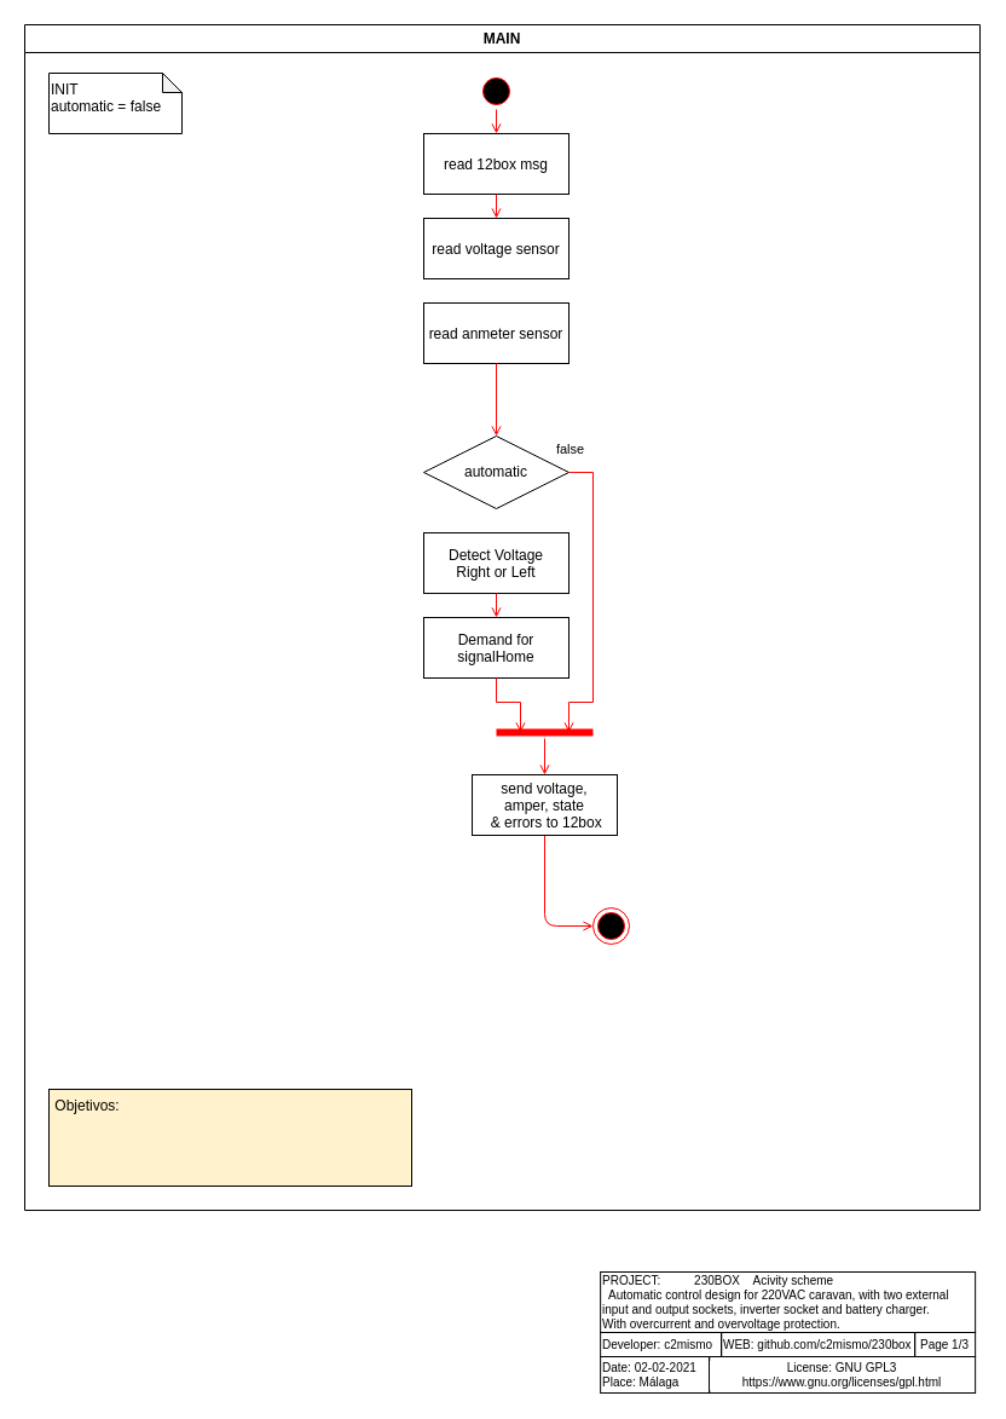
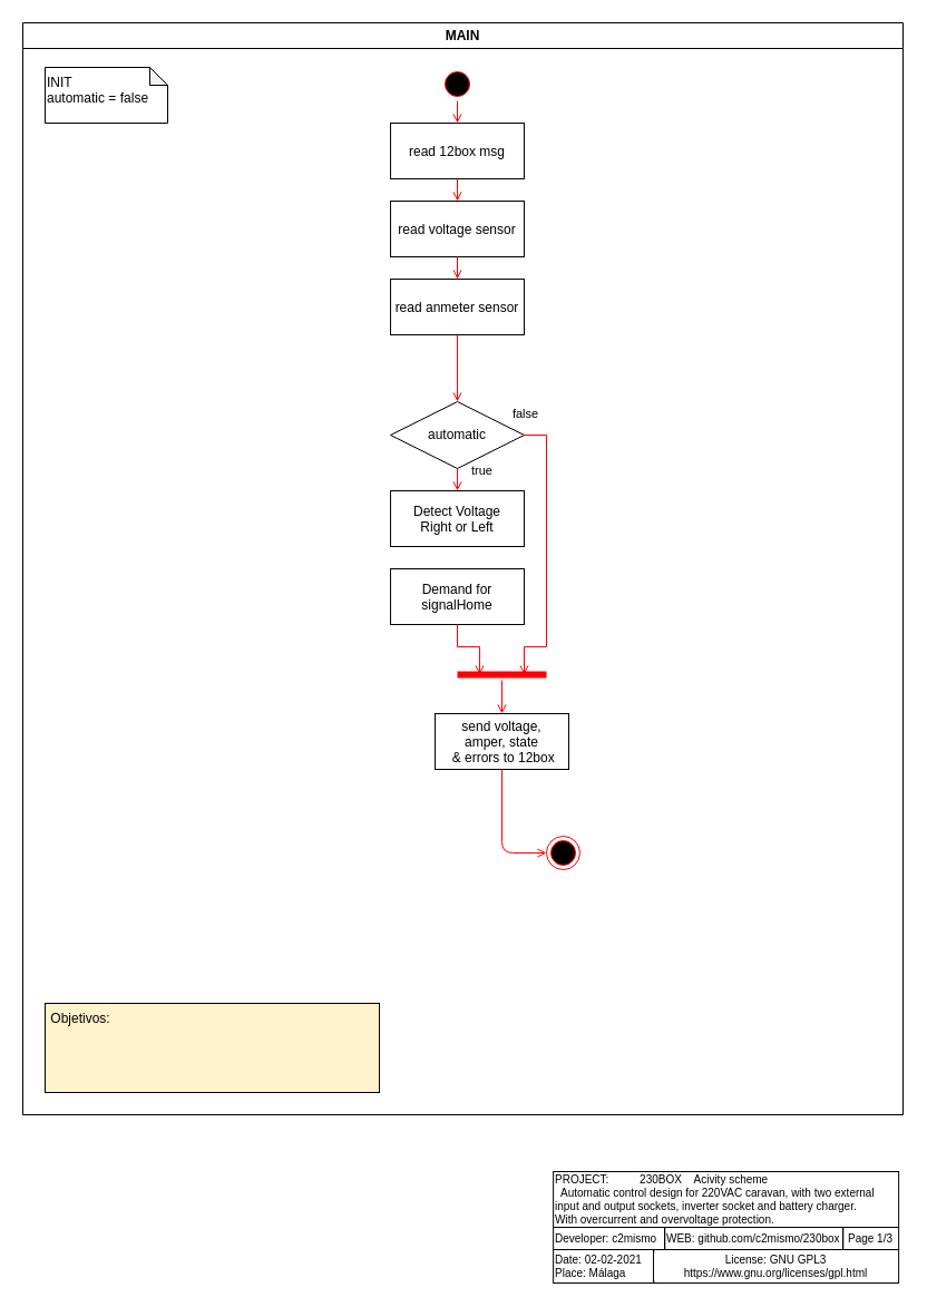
+ <mxCell id="22" value="" style="endArrow=open;strokeColor=#FF0000;endFill=1;rounded=0;exitX=0.5;exitY=1;exitDx=0;exitDy=0;entryX=0.5;entryY=0;entryDx=0;entryDy=0;" edge="1" parent="2" source="17" target="18"><mxGeometry relative="1" as="geometry"><mxPoint x="400" y="150" as="sourcePoint" /><mxPoint x="400" y="170" as="targetPoint" /><Array as="points" /></mxGeometry></mxCell>
+ <mxCell id="9" value="" style="endArrow=open;strokeColor=#FF0000;endFill=1;rounded=0;exitX=0.5;exitY=1;exitDx=0;exitDy=0;entryX=0.5;entryY=0;entryDx=0;entryDy=0;" edge="1" parent="2" source="8" target="14"><mxGeometry relative="1" as="geometry"><mxPoint x="400" y="330" as="sourcePoint" /><mxPoint x="310" y="410" as="targetPoint" /><Array as="points" /></mxGeometry></mxCell>
+ <mxCell id="10" value="&lt;span style=&quot;background-color: rgb(255 , 255 , 255)&quot;&gt;true&lt;/span&gt;" style="edgeLabel;html=1;align=center;verticalAlign=middle;resizable=0;points=[];fontSize=11;fontColor=#000000;" vertex="1" connectable="0" parent="9"><mxGeometry x="0.114" relative="1" as="geometry"><mxPoint x="21" y="-9.03" as="offset" /></mxGeometry></mxCell>
- <mxCell id="25" value="" style="endArrow=open;strokeColor=#FF0000;endFill=1;rounded=0;exitX=0.5;exitY=1;exitDx=0;exitDy=0;entryX=0.5;entryY=0;entryDx=0;entryDy=0;" edge="1" parent="2" source="14" target="19"><mxGeometry relative="1" as="geometry"><mxPoint x="190" y="415" as="sourcePoint" /><mxPoint x="190" y="475" as="targetPoint" /><Array as="points" /></mxGeometry></mxCell>
